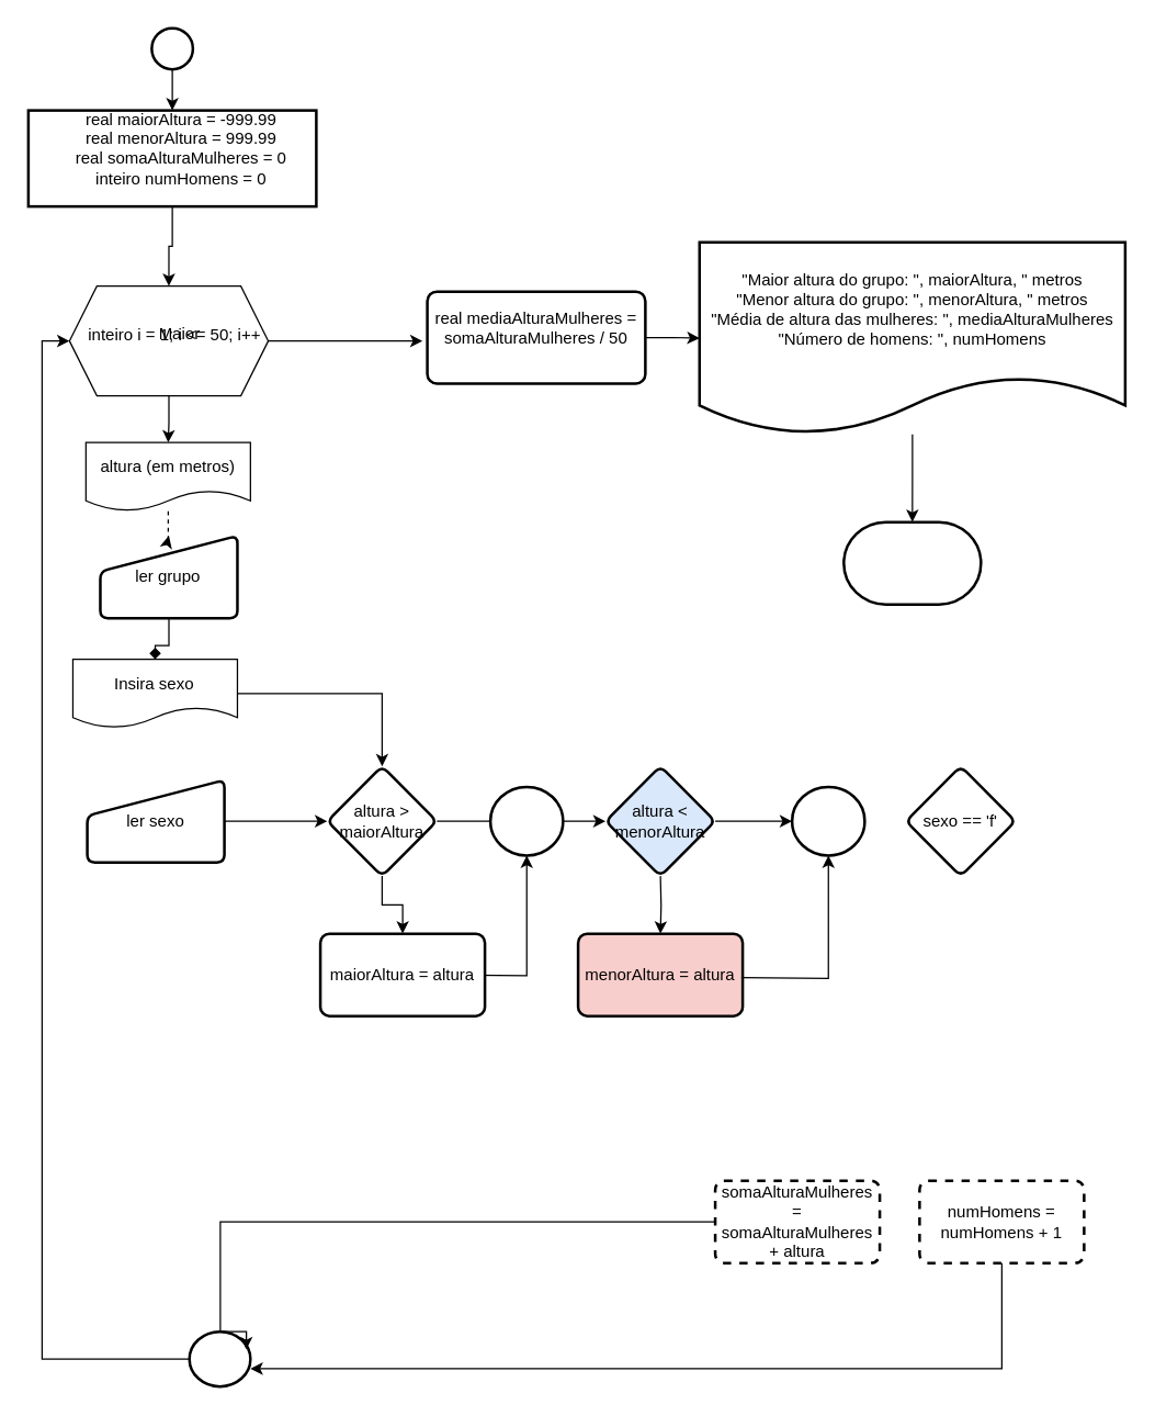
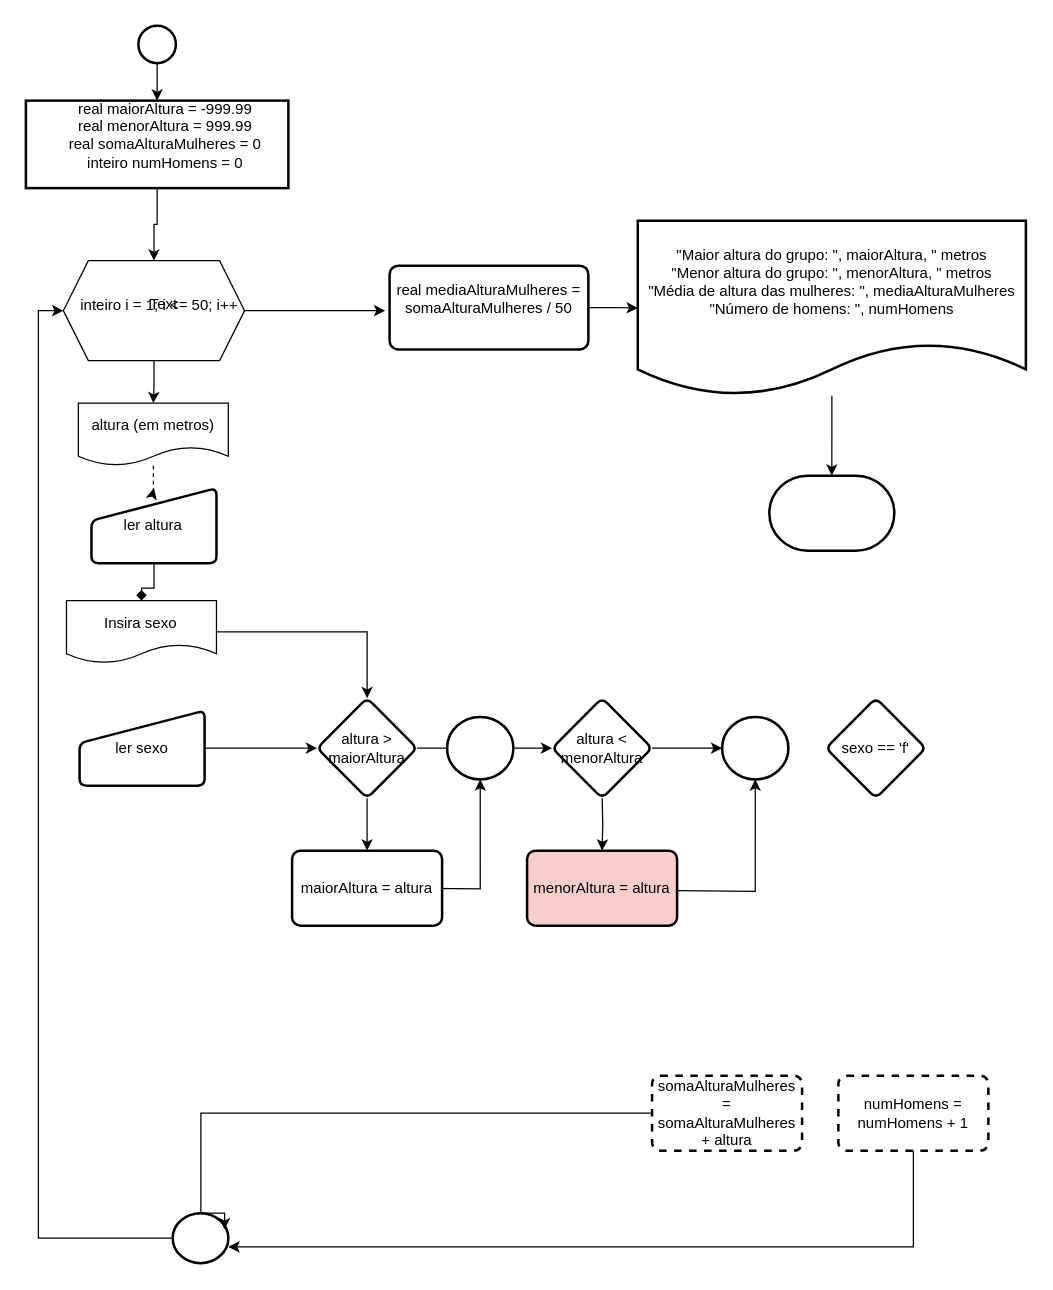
- <mxCell id="32" value="Maior" style="text;html=1;align=center;verticalAlign=middle;resizable=0;points=[];autosize=1;strokeColor=none;fillColor=none;" vertex="1" parent="1"><mxGeometry x="105" y="228" width="50" height="30" as="geometry" /></mxCell>
+ <mxCell id="32" value="Text" style="text;html=1;align=center;verticalAlign=middle;resizable=0;points=[];autosize=1;strokeColor=none;fillColor=none;" vertex="1" parent="1"><mxGeometry x="105" y="228" width="50" height="30" as="geometry" /></mxCell>
- <mxCell id="12" value="ler grupo" style="html=1;strokeWidth=2;shape=manualInput;whiteSpace=wrap;rounded=1;size=26;arcSize=11;" vertex="1" parent="1"><mxGeometry x="72.47" y="390" width="100" height="60" as="geometry" /></mxCell>
+ <mxCell id="12" value="ler altura" style="html=1;strokeWidth=2;shape=manualInput;whiteSpace=wrap;rounded=1;size=26;arcSize=11;" vertex="1" parent="1"><mxGeometry x="72.47" y="390" width="100" height="60" as="geometry" /></mxCell>
- <mxCell id="22" value="altura &amp;gt; maiorAltura" style="rhombus;whiteSpace=wrap;html=1;strokeWidth=2;rounded=1;arcSize=11;" vertex="1" parent="1"><mxGeometry x="237.97" y="558" width="80" height="80" as="geometry" /></mxCell>
+ <mxCell id="22" value="altura &amp;gt; maiorAltura" style="rhombus;whiteSpace=wrap;html=1;strokeWidth=2;rounded=1;arcSize=11;" vertex="1" parent="1"><mxGeometry x="252.97" y="558" width="80" height="80" as="geometry" /></mxCell>
- <mxCell id="24" value="altura &amp;lt; menorAltura" style="rhombus;whiteSpace=wrap;html=1;strokeWidth=2;rounded=1;arcSize=11;fillColor=#dae8fc;" vertex="1" parent="1"><mxGeometry x="440.97" y="558" width="80" height="80" as="geometry" /></mxCell>
+ <mxCell id="24" value="altura &amp;lt; menorAltura" style="rhombus;whiteSpace=wrap;html=1;strokeWidth=2;rounded=1;arcSize=11;" vertex="1" parent="1"><mxGeometry x="440.97" y="558" width="80" height="80" as="geometry" /></mxCell>
